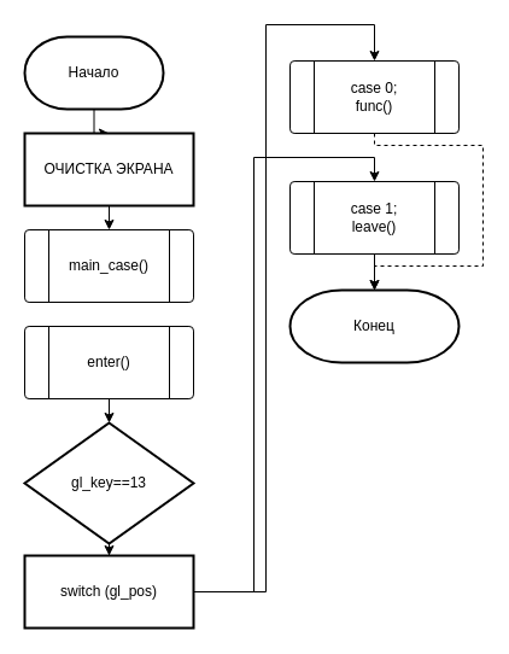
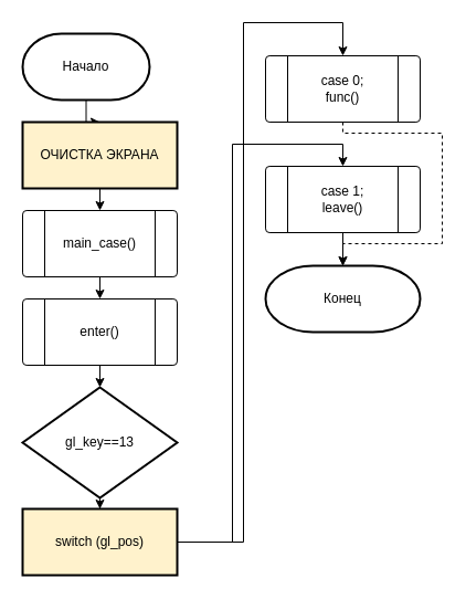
- <mxCell id="5" value="ОЧИСТКА ЭКРАНА" style="whiteSpace=wrap;html=1;strokeWidth=2;" vertex="1" parent="1"><mxGeometry x="20" y="110" width="140" height="60" as="geometry" /></mxCell>
+ <mxCell id="5" value="ОЧИСТКА ЭКРАНА" style="whiteSpace=wrap;html=1;strokeWidth=2;fillColor=#fff2cc;" vertex="1" parent="1"><mxGeometry x="20" y="110" width="140" height="60" as="geometry" /></mxCell>
+ <mxCell id="7" style="edgeStyle=orthogonalEdgeStyle;rounded=0;orthogonalLoop=1;jettySize=auto;html=1;exitX=0.5;exitY=1;exitDx=0;exitDy=0;entryX=0.5;entryY=0;entryDx=0;entryDy=0;" edge="1" parent="1" source="8" target="11"><mxGeometry relative="1" as="geometry" /></mxCell>
- <mxCell id="16" value="switch (gl_pos)" style="whiteSpace=wrap;html=1;strokeWidth=2;" vertex="1" parent="1"><mxGeometry x="20" y="460" width="140" height="60" as="geometry" /></mxCell>
+ <mxCell id="16" value="switch (gl_pos)" style="whiteSpace=wrap;html=1;strokeWidth=2;fillColor=#fff2cc;" vertex="1" parent="1"><mxGeometry x="20" y="460" width="140" height="60" as="geometry" /></mxCell>
